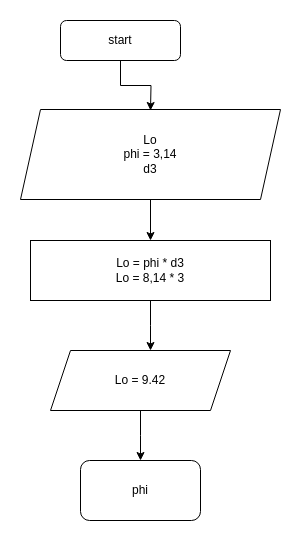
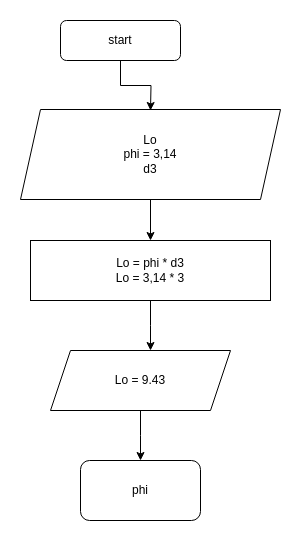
- <mxCell id="7" value="&lt;div&gt;Lo = phi * d3&lt;/div&gt;&lt;div&gt;Lo = 8,14 * 3 &lt;br&gt;&lt;/div&gt;" style="rounded=0;whiteSpace=wrap;html=1;" parent="1" vertex="1"><mxGeometry x="30" y="240" width="240" height="60" as="geometry" /></mxCell>
+ <mxCell id="7" value="&lt;div&gt;Lo = phi * d3&lt;/div&gt;&lt;div&gt;Lo = 3,14 * 3 &lt;br&gt;&lt;/div&gt;" style="rounded=0;whiteSpace=wrap;html=1;" parent="1" vertex="1"><mxGeometry x="30" y="240" width="240" height="60" as="geometry" /></mxCell>
- <mxCell id="9" value="Lo = 9.42" style="shape=parallelogram;perimeter=parallelogramPerimeter;whiteSpace=wrap;html=1;fixedSize=1;" parent="1" vertex="1"><mxGeometry x="50" y="350" width="180" height="60" as="geometry" /></mxCell>
+ <mxCell id="9" value="Lo = 9.43" style="shape=parallelogram;perimeter=parallelogramPerimeter;whiteSpace=wrap;html=1;fixedSize=1;" parent="1" vertex="1"><mxGeometry x="50" y="350" width="180" height="60" as="geometry" /></mxCell>
